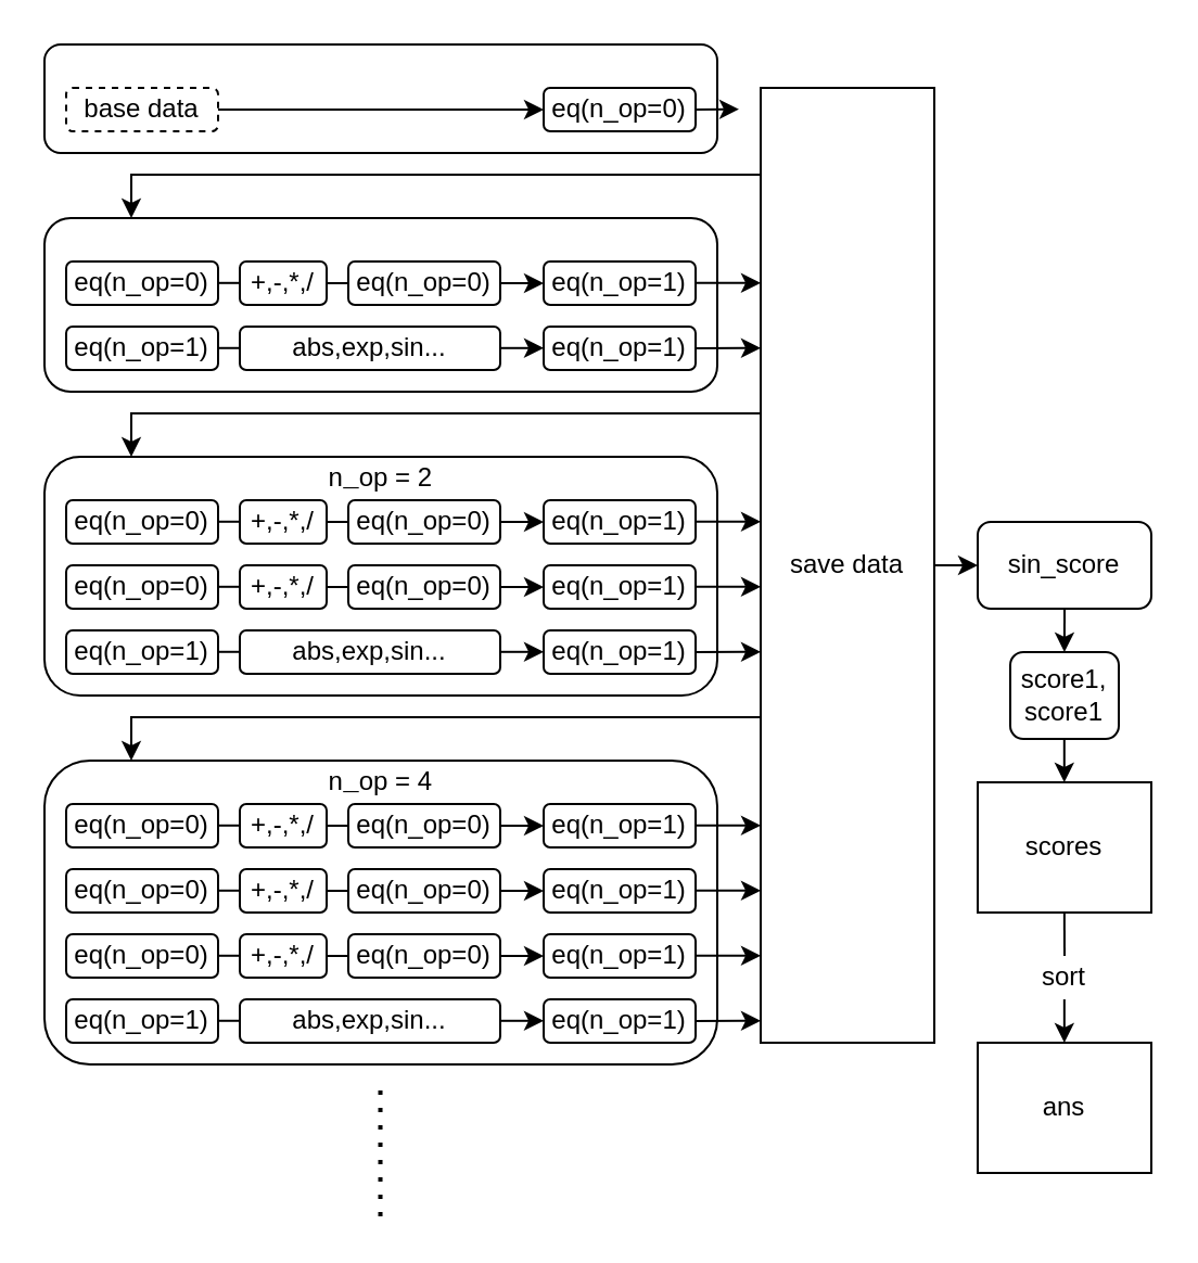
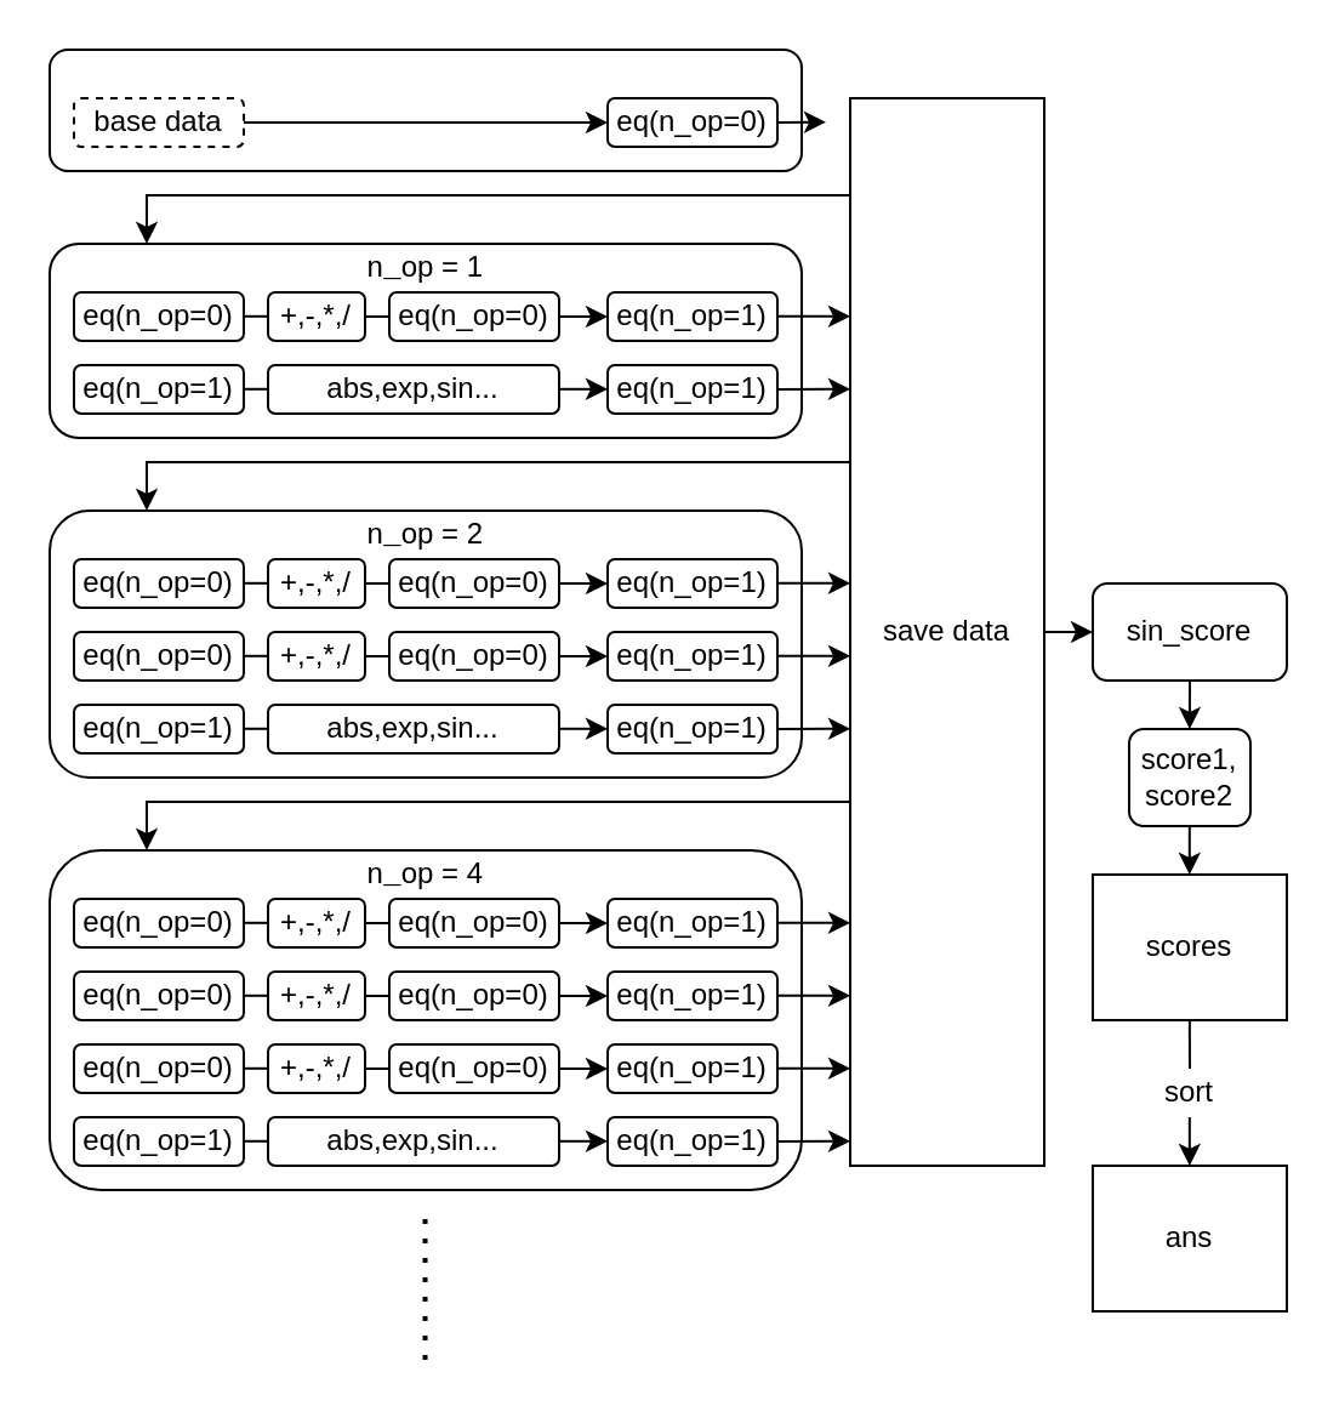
+ <mxCell id="3" value="&lt;span style=&quot;font-family: Menlo, Monaco, &amp;quot;Courier New&amp;quot;, monospace; text-align: start; white-space: pre;&quot;&gt;n_&lt;/span&gt;op = 1" style="text;html=1;align=center;verticalAlign=middle;whiteSpace=wrap;rounded=0;" parent="1" vertex="1"><mxGeometry x="145" y="100" width="60" height="20" as="geometry" /></mxCell>
- <mxCell id="15" value="score1,&lt;div&gt;score1&lt;/div&gt;" style="rounded=1;whiteSpace=wrap;html=1;fillColor=none;" parent="1" vertex="1"><mxGeometry x="465" y="300" width="50" height="40" as="geometry" /></mxCell>
+ <mxCell id="15" value="score1,&lt;div&gt;score2&lt;/div&gt;" style="rounded=1;whiteSpace=wrap;html=1;fillColor=none;" parent="1" vertex="1"><mxGeometry x="465" y="300" width="50" height="40" as="geometry" /></mxCell>
